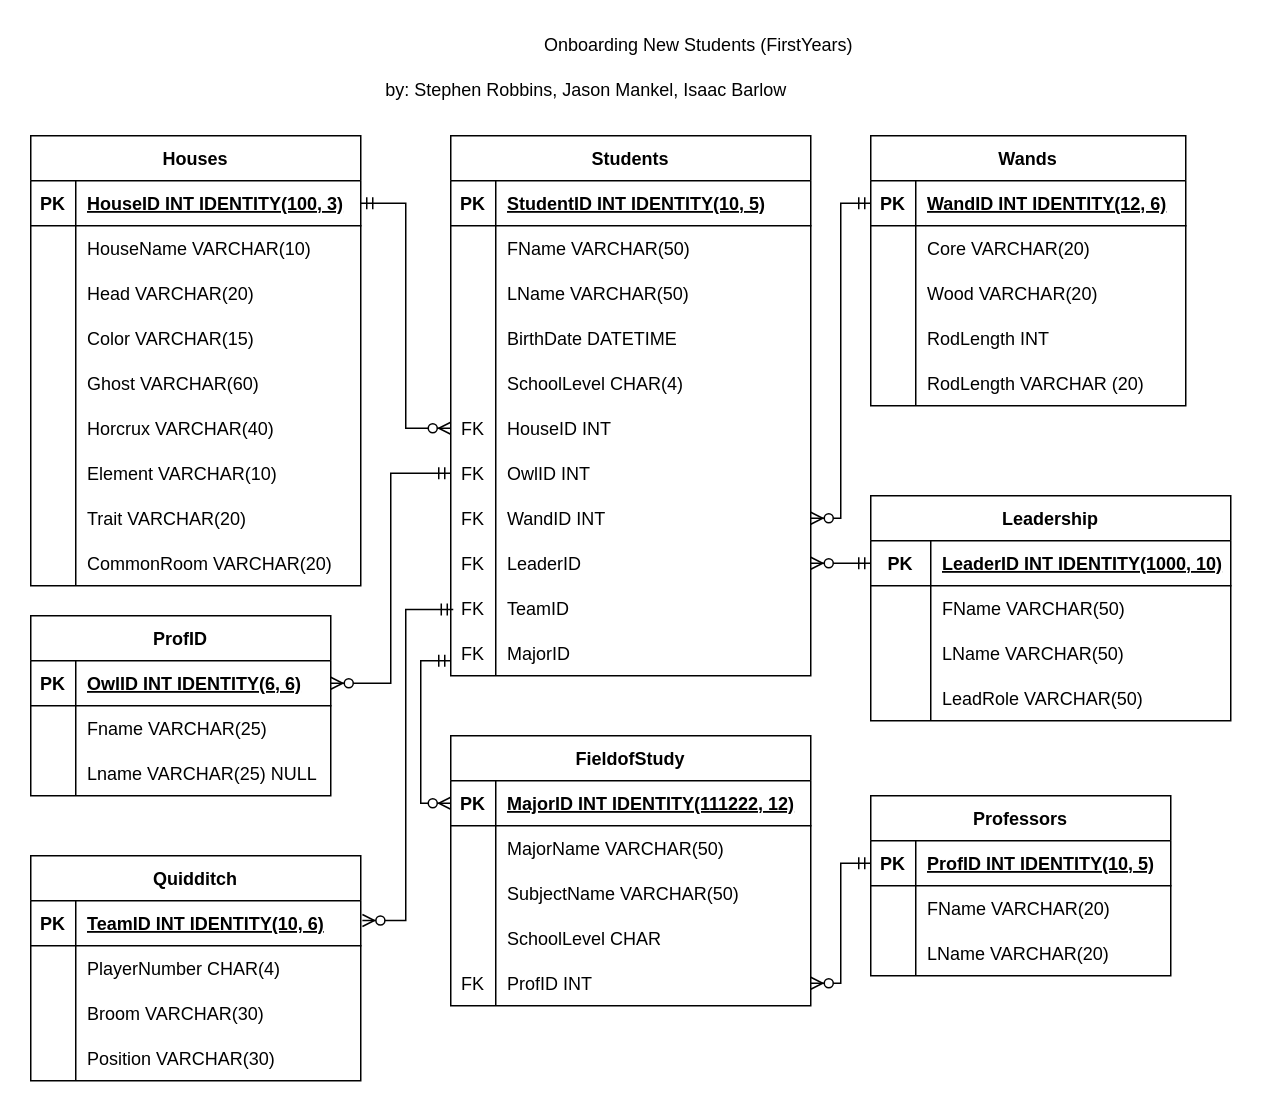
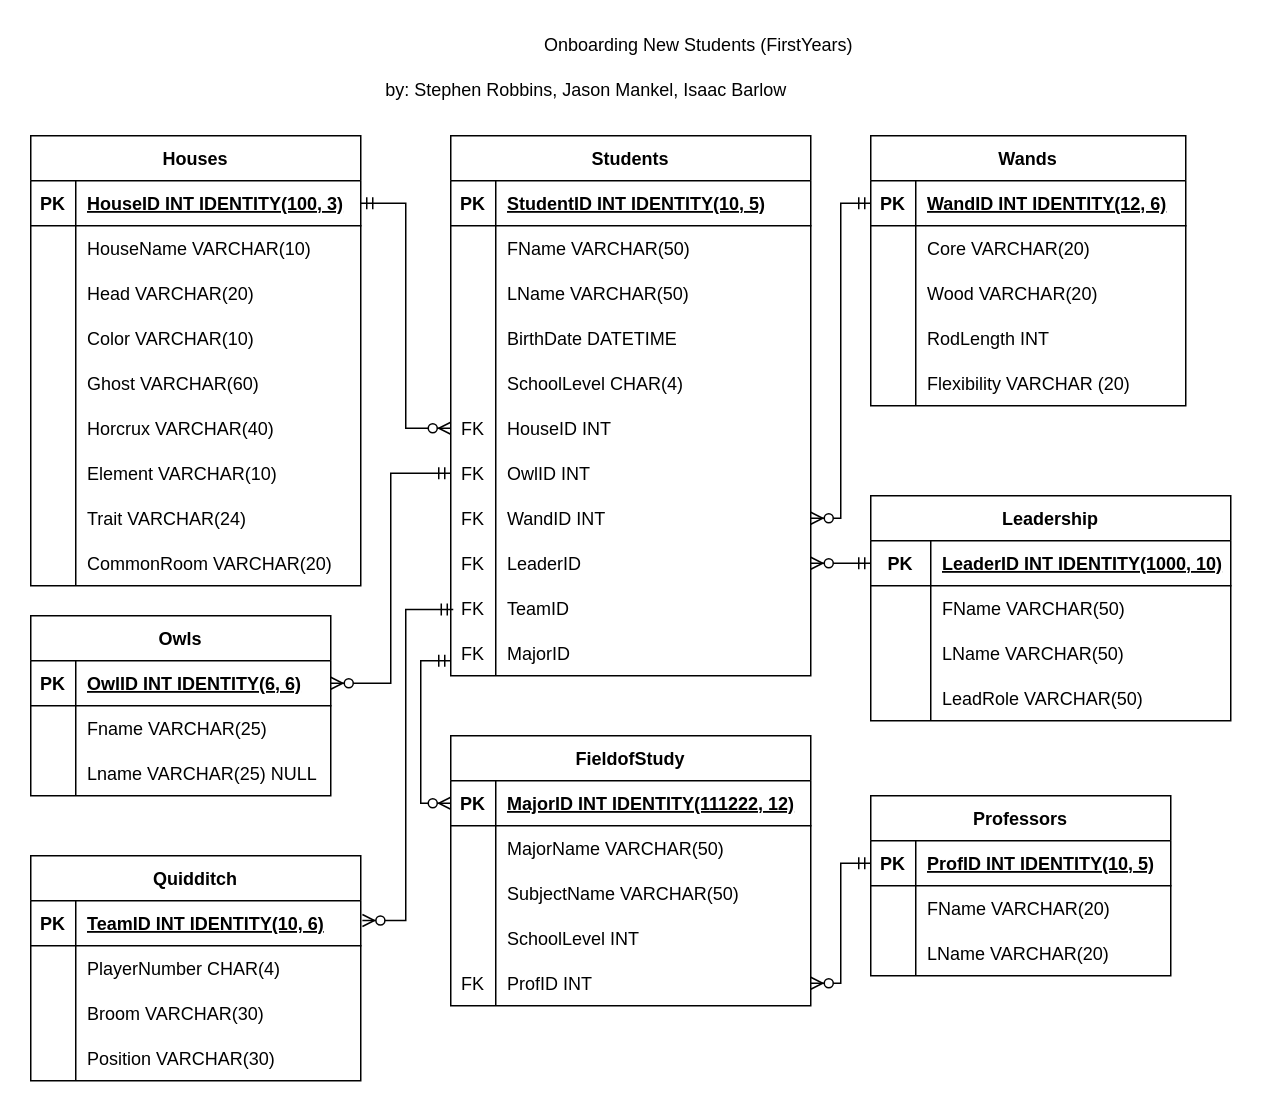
- <mxCell id="48" value="Color VARCHAR(15)" style="shape=partialRectangle;connectable=0;fillColor=none;top=0;left=0;bottom=0;right=0;align=left;spacingLeft=6;overflow=hidden;" parent="46" vertex="1"><mxGeometry x="30" width="190" height="30" as="geometry"><mxRectangle width="190" height="30" as="alternateBounds" /></mxGeometry></mxCell>
+ <mxCell id="48" value="Color VARCHAR(10)" style="shape=partialRectangle;connectable=0;fillColor=none;top=0;left=0;bottom=0;right=0;align=left;spacingLeft=6;overflow=hidden;" parent="46" vertex="1"><mxGeometry x="30" width="190" height="30" as="geometry"><mxRectangle width="190" height="30" as="alternateBounds" /></mxGeometry></mxCell>
- <mxCell id="118" value="RodLength VARCHAR (20)" style="shape=partialRectangle;connectable=0;fillColor=none;top=0;left=0;bottom=0;right=0;align=left;spacingLeft=6;overflow=hidden;" parent="116" vertex="1"><mxGeometry x="30" width="180" height="30" as="geometry"><mxRectangle width="180" height="30" as="alternateBounds" /></mxGeometry></mxCell>
+ <mxCell id="118" value="Flexibility VARCHAR (20)" style="shape=partialRectangle;connectable=0;fillColor=none;top=0;left=0;bottom=0;right=0;align=left;spacingLeft=6;overflow=hidden;" parent="116" vertex="1"><mxGeometry x="30" width="180" height="30" as="geometry"><mxRectangle width="180" height="30" as="alternateBounds" /></mxGeometry></mxCell>
- <mxCell id="60" value="Trait VARCHAR(20)" style="shape=partialRectangle;connectable=0;fillColor=none;top=0;left=0;bottom=0;right=0;align=left;spacingLeft=6;overflow=hidden;" parent="58" vertex="1"><mxGeometry x="30" width="190" height="30" as="geometry"><mxRectangle width="190" height="30" as="alternateBounds" /></mxGeometry></mxCell>
+ <mxCell id="60" value="Trait VARCHAR(24)" style="shape=partialRectangle;connectable=0;fillColor=none;top=0;left=0;bottom=0;right=0;align=left;spacingLeft=6;overflow=hidden;" parent="58" vertex="1"><mxGeometry x="30" width="190" height="30" as="geometry"><mxRectangle width="190" height="30" as="alternateBounds" /></mxGeometry></mxCell>
- <mxCell id="93" value="ProfID" style="shape=table;startSize=30;container=1;collapsible=1;childLayout=tableLayout;fixedRows=1;rowLines=0;fontStyle=1;align=center;resizeLast=1;" parent="1" vertex="1"><mxGeometry x="20" y="410" width="200" height="120" as="geometry" /></mxCell>
+ <mxCell id="93" value="Owls" style="shape=table;startSize=30;container=1;collapsible=1;childLayout=tableLayout;fixedRows=1;rowLines=0;fontStyle=1;align=center;resizeLast=1;" parent="1" vertex="1"><mxGeometry x="20" y="410" width="200" height="120" as="geometry" /></mxCell>
- <mxCell id="76" value="SchoolLevel CHAR" style="shape=partialRectangle;connectable=0;fillColor=none;top=0;left=0;bottom=0;right=0;align=left;spacingLeft=6;overflow=hidden;" parent="74" vertex="1"><mxGeometry x="30" width="210" height="30" as="geometry"><mxRectangle width="210" height="30" as="alternateBounds" /></mxGeometry></mxCell>
+ <mxCell id="76" value="SchoolLevel INT" style="shape=partialRectangle;connectable=0;fillColor=none;top=0;left=0;bottom=0;right=0;align=left;spacingLeft=6;overflow=hidden;" parent="74" vertex="1"><mxGeometry x="30" width="210" height="30" as="geometry"><mxRectangle width="210" height="30" as="alternateBounds" /></mxGeometry></mxCell>
